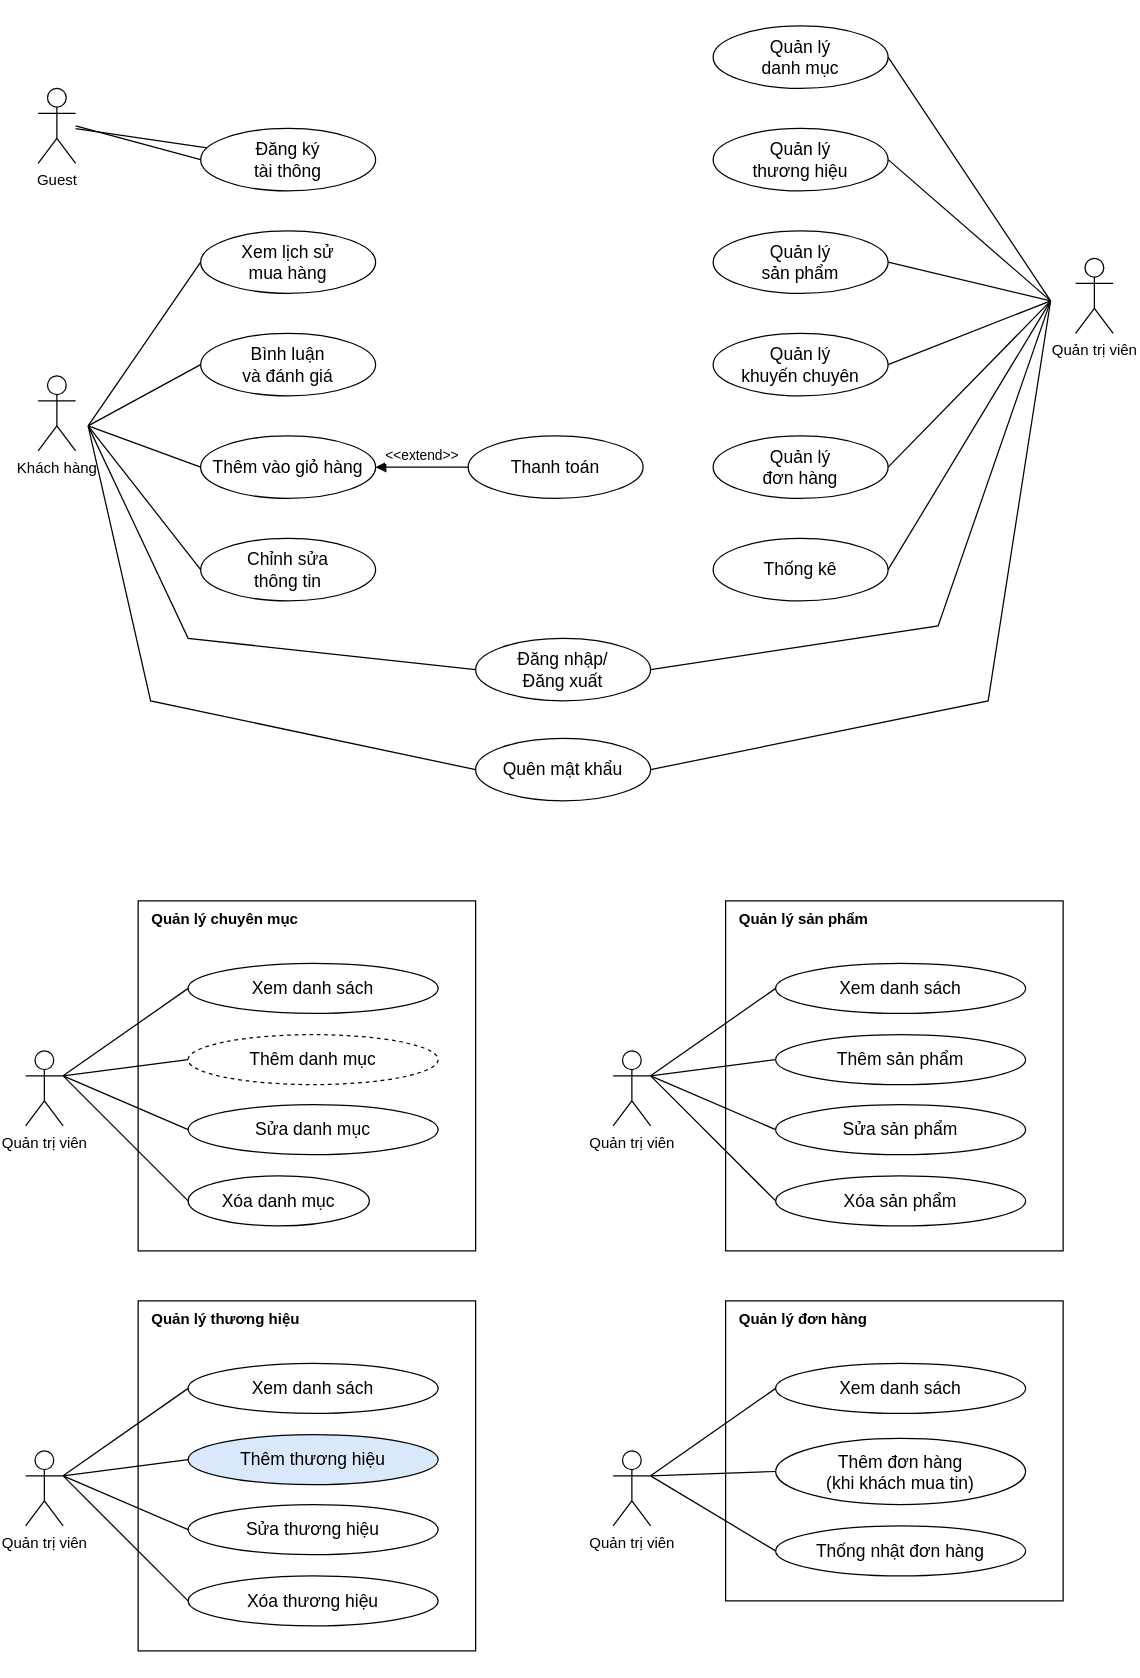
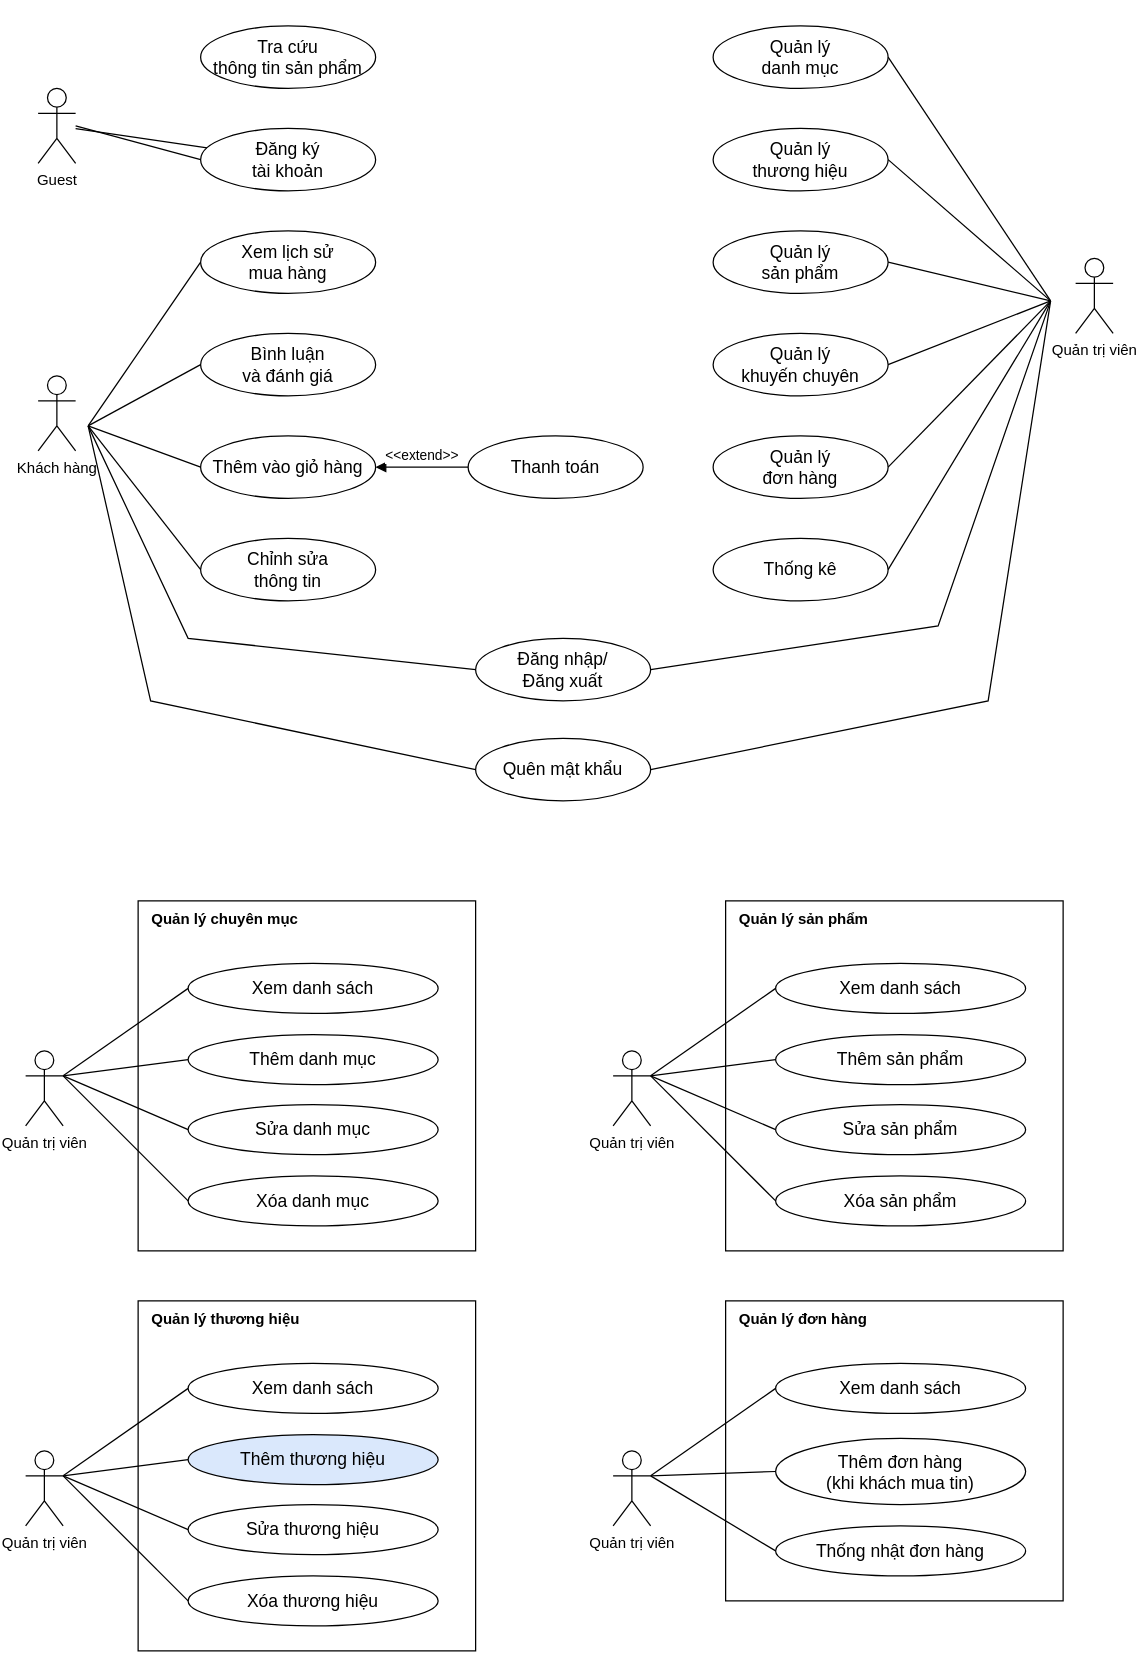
+ <mxCell id="3" value="Tra cứu&lt;br style=&quot;font-size: 14px;&quot;&gt;thông tin sản phẩm" style="ellipse;whiteSpace=wrap;html=1;fontSize=14;" parent="1" vertex="1"><mxGeometry x="160" y="20" width="140" height="50" as="geometry" /></mxCell>
- <mxCell id="7" value="Đăng ký&lt;br&gt;tài thông" style="ellipse;whiteSpace=wrap;html=1;fontSize=14;" parent="1" vertex="1"><mxGeometry x="160" y="102" width="140" height="50" as="geometry" /></mxCell>
+ <mxCell id="7" value="Đăng ký&lt;br&gt;tài khoản" style="ellipse;whiteSpace=wrap;html=1;fontSize=14;" parent="1" vertex="1"><mxGeometry x="160" y="102" width="140" height="50" as="geometry" /></mxCell>
- <mxCell id="43" value="Thêm danh mục" style="ellipse;whiteSpace=wrap;html=1;fontSize=14;dashed=1;" parent="1" vertex="1"><mxGeometry x="150" y="827" width="200" height="40" as="geometry" /></mxCell>
+ <mxCell id="43" value="Thêm danh mục" style="ellipse;whiteSpace=wrap;html=1;fontSize=14;" parent="1" vertex="1"><mxGeometry x="150" y="827" width="200" height="40" as="geometry" /></mxCell>
- <mxCell id="46" value="Xóa danh mục" style="ellipse;whiteSpace=wrap;html=1;fontSize=14;" parent="1" vertex="1"><mxGeometry x="150" y="940" width="145" height="40" as="geometry" /></mxCell>
+ <mxCell id="46" value="Xóa danh mục" style="ellipse;whiteSpace=wrap;html=1;fontSize=14;" parent="1" vertex="1"><mxGeometry x="150" y="940" width="200" height="40" as="geometry" /></mxCell>
